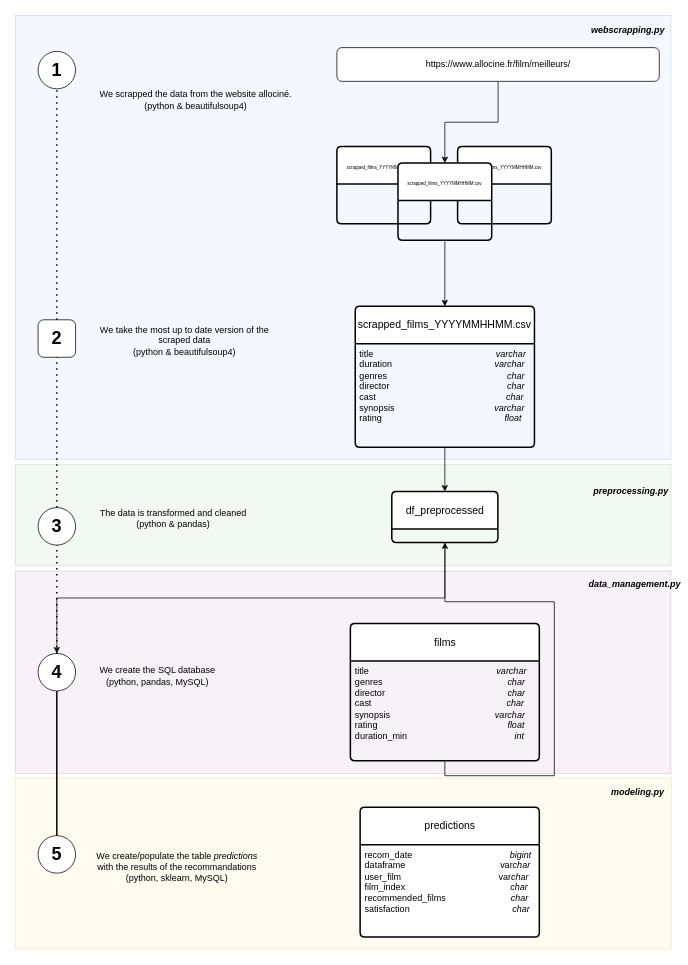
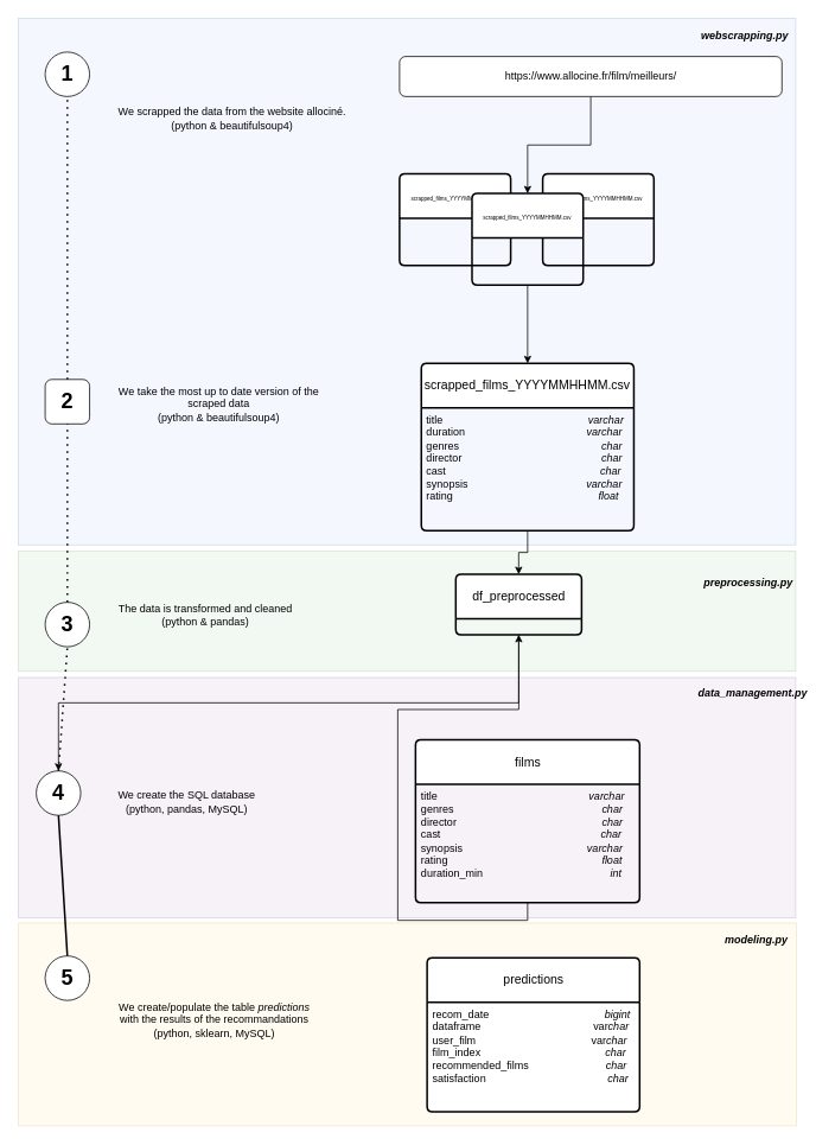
- <mxCell id="26" value="&lt;h1&gt;1&lt;/h1&gt;" style="ellipse;whiteSpace=wrap;html=1;aspect=fixed;" parent="1" vertex="1"><mxGeometry x="50" y="68" width="50" height="50" as="geometry" /></mxCell>
+ <mxCell id="26" value="&lt;h1&gt;1&lt;/h1&gt;" style="ellipse;whiteSpace=wrap;html=1;aspect=fixed;" parent="1" vertex="1"><mxGeometry x="50" y="58" width="50" height="50" as="geometry" /></mxCell>
- <mxCell id="14" value="df_preprocessed" style="swimlane;childLayout=stackLayout;horizontal=1;startSize=50;horizontalStack=0;rounded=1;fontSize=14;fontStyle=0;strokeWidth=2;resizeParent=0;resizeLast=1;shadow=0;dashed=0;align=center;arcSize=4;whiteSpace=wrap;html=1;" parent="1" vertex="1"><mxGeometry x="521.75" y="655" width="141.5" height="68" as="geometry" /></mxCell>
+ <mxCell id="14" value="df_preprocessed" style="swimlane;childLayout=stackLayout;horizontal=1;startSize=50;horizontalStack=0;rounded=1;fontSize=14;fontStyle=0;strokeWidth=2;resizeParent=0;resizeLast=1;shadow=0;dashed=0;align=center;arcSize=4;whiteSpace=wrap;html=1;" parent="1" vertex="1"><mxGeometry x="511.75" y="645" width="141.5" height="68" as="geometry" /></mxCell>
- <mxCell id="33" value="&lt;h1&gt;4&lt;/h1&gt;" style="ellipse;whiteSpace=wrap;html=1;aspect=fixed;" parent="1" vertex="1"><mxGeometry x="50" y="871" width="50" height="50" as="geometry" /></mxCell>
+ <mxCell id="33" value="&lt;h1&gt;4&lt;/h1&gt;" style="ellipse;whiteSpace=wrap;html=1;aspect=fixed;" parent="1" vertex="1"><mxGeometry x="40" y="866" width="50" height="50" as="geometry" /></mxCell>
- <mxCell id="36" value="&lt;h1&gt;5&lt;/h1&gt;" style="ellipse;whiteSpace=wrap;html=1;aspect=fixed;" vertex="1" parent="1"><mxGeometry x="50" y="1114" width="50" height="50" as="geometry" /></mxCell>
+ <mxCell id="36" value="&lt;h1&gt;5&lt;/h1&gt;" style="ellipse;whiteSpace=wrap;html=1;aspect=fixed;" vertex="1" parent="1"><mxGeometry x="50" y="1074" width="50" height="50" as="geometry" /></mxCell>
- <mxCell id="39" value="We create/populate the table&amp;nbsp;&lt;i&gt;predictions &lt;br&gt;&lt;/i&gt;with the results of the recommandations&lt;br&gt;(python, sklearn, MySQL)" style="text;html=1;align=center;verticalAlign=middle;resizable=0;points=[];autosize=1;strokeColor=none;fillColor=none;" vertex="1" parent="1"><mxGeometry x="118" y="1128" width="233" height="55" as="geometry" /></mxCell>
+ <mxCell id="39" value="We create/populate the table&amp;nbsp;&lt;i&gt;predictions &lt;br&gt;&lt;/i&gt;with the results of the recommandations&lt;br&gt;(python, sklearn, MySQL)" style="text;html=1;align=center;verticalAlign=middle;resizable=0;points=[];autosize=1;strokeColor=none;fillColor=none;" vertex="1" parent="1"><mxGeometry x="123" y="1118" width="233" height="55" as="geometry" /></mxCell>
